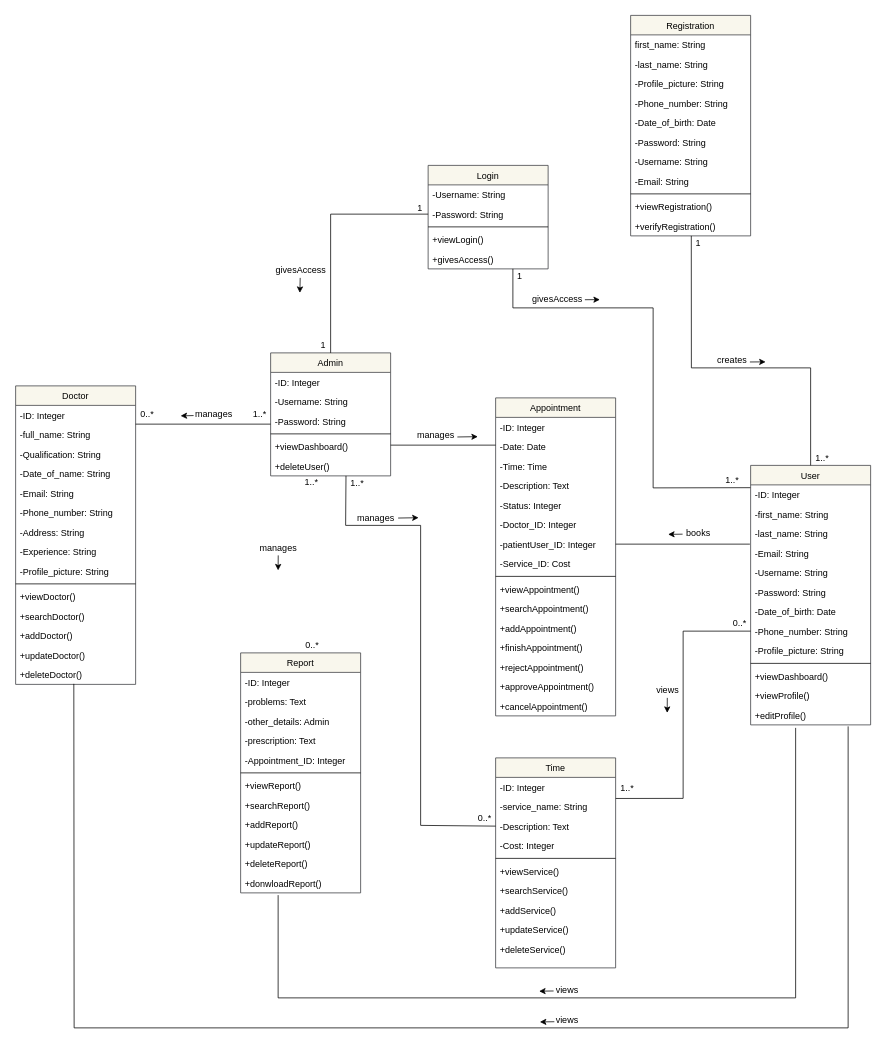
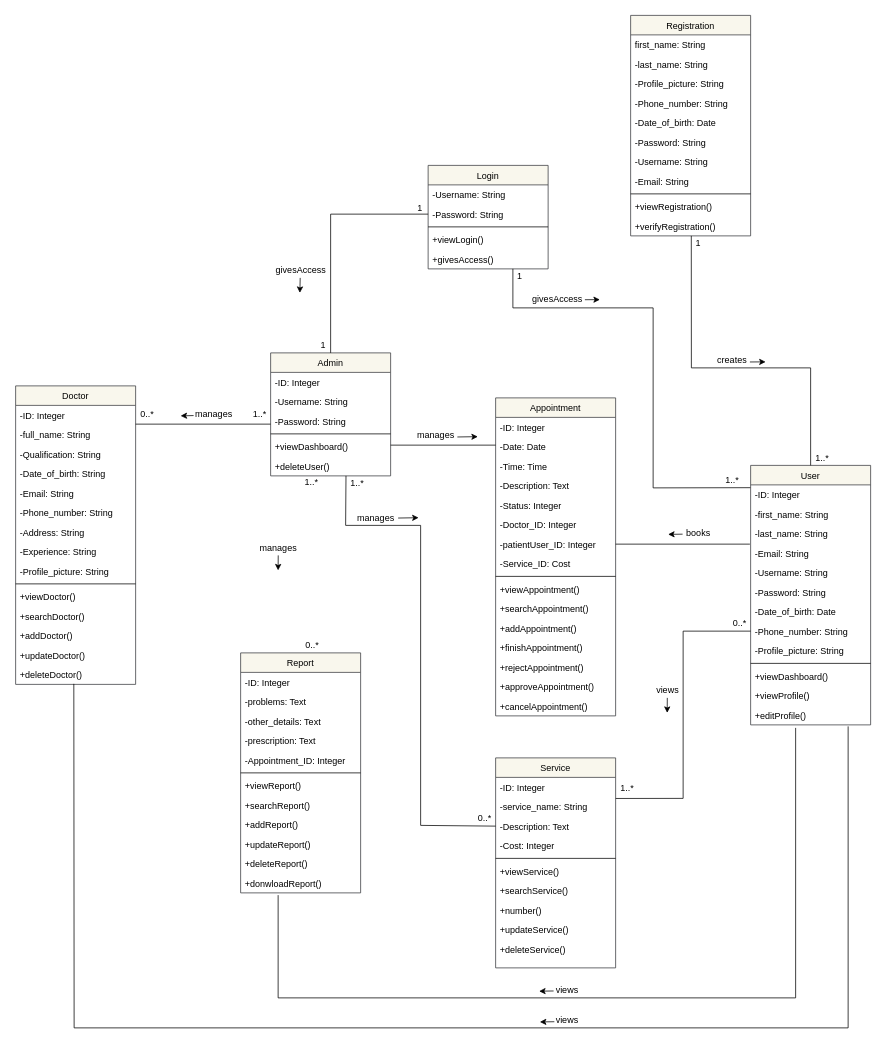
- <mxCell id="45" value="-Date_of_name: String" style="text;align=left;verticalAlign=top;spacingLeft=4;spacingRight=4;overflow=hidden;rotatable=0;points=[[0,0.5],[1,0.5]];portConstraint=eastwest;rounded=0;shadow=0;html=0;" vertex="1" parent="41"><mxGeometry y="104" width="160" height="26" as="geometry" /></mxCell>
+ <mxCell id="45" value="-Date_of_birth: String" style="text;align=left;verticalAlign=top;spacingLeft=4;spacingRight=4;overflow=hidden;rotatable=0;points=[[0,0.5],[1,0.5]];portConstraint=eastwest;rounded=0;shadow=0;html=0;" vertex="1" parent="41"><mxGeometry y="104" width="160" height="26" as="geometry" /></mxCell>
- <mxCell id="71" value="-other_details: Admin" style="text;align=left;verticalAlign=top;spacingLeft=4;spacingRight=4;overflow=hidden;rotatable=0;points=[[0,0.5],[1,0.5]];portConstraint=eastwest;rounded=0;shadow=0;html=0;" vertex="1" parent="68"><mxGeometry y="78" width="160" height="26" as="geometry" /></mxCell>
+ <mxCell id="71" value="-other_details: Text" style="text;align=left;verticalAlign=top;spacingLeft=4;spacingRight=4;overflow=hidden;rotatable=0;points=[[0,0.5],[1,0.5]];portConstraint=eastwest;rounded=0;shadow=0;html=0;" vertex="1" parent="68"><mxGeometry y="78" width="160" height="26" as="geometry" /></mxCell>
- <mxCell id="57" value="Time" style="swimlane;fontStyle=0;align=center;verticalAlign=top;childLayout=stackLayout;horizontal=1;startSize=26;horizontalStack=0;resizeParent=1;resizeLast=0;collapsible=1;marginBottom=0;rounded=0;shadow=0;strokeWidth=1;fillColor=#f9f7ed;strokeColor=#36393d;" vertex="1" parent="1"><mxGeometry x="660" y="1010" width="160" height="280" as="geometry"><mxRectangle x="130" y="380" width="160" height="26" as="alternateBounds" /></mxGeometry></mxCell>
+ <mxCell id="57" value="Service" style="swimlane;fontStyle=0;align=center;verticalAlign=top;childLayout=stackLayout;horizontal=1;startSize=26;horizontalStack=0;resizeParent=1;resizeLast=0;collapsible=1;marginBottom=0;rounded=0;shadow=0;strokeWidth=1;fillColor=#f9f7ed;strokeColor=#36393d;" vertex="1" parent="1"><mxGeometry x="660" y="1010" width="160" height="280" as="geometry"><mxRectangle x="130" y="380" width="160" height="26" as="alternateBounds" /></mxGeometry></mxCell>
- <mxCell id="65" value="+addService()" style="text;align=left;verticalAlign=top;spacingLeft=4;spacingRight=4;overflow=hidden;rotatable=0;points=[[0,0.5],[1,0.5]];portConstraint=eastwest;rounded=0;shadow=0;html=0;" vertex="1" parent="57"><mxGeometry y="190" width="160" height="26" as="geometry" /></mxCell>
+ <mxCell id="65" value="+number()" style="text;align=left;verticalAlign=top;spacingLeft=4;spacingRight=4;overflow=hidden;rotatable=0;points=[[0,0.5],[1,0.5]];portConstraint=eastwest;rounded=0;shadow=0;html=0;" vertex="1" parent="57"><mxGeometry y="190" width="160" height="26" as="geometry" /></mxCell>
